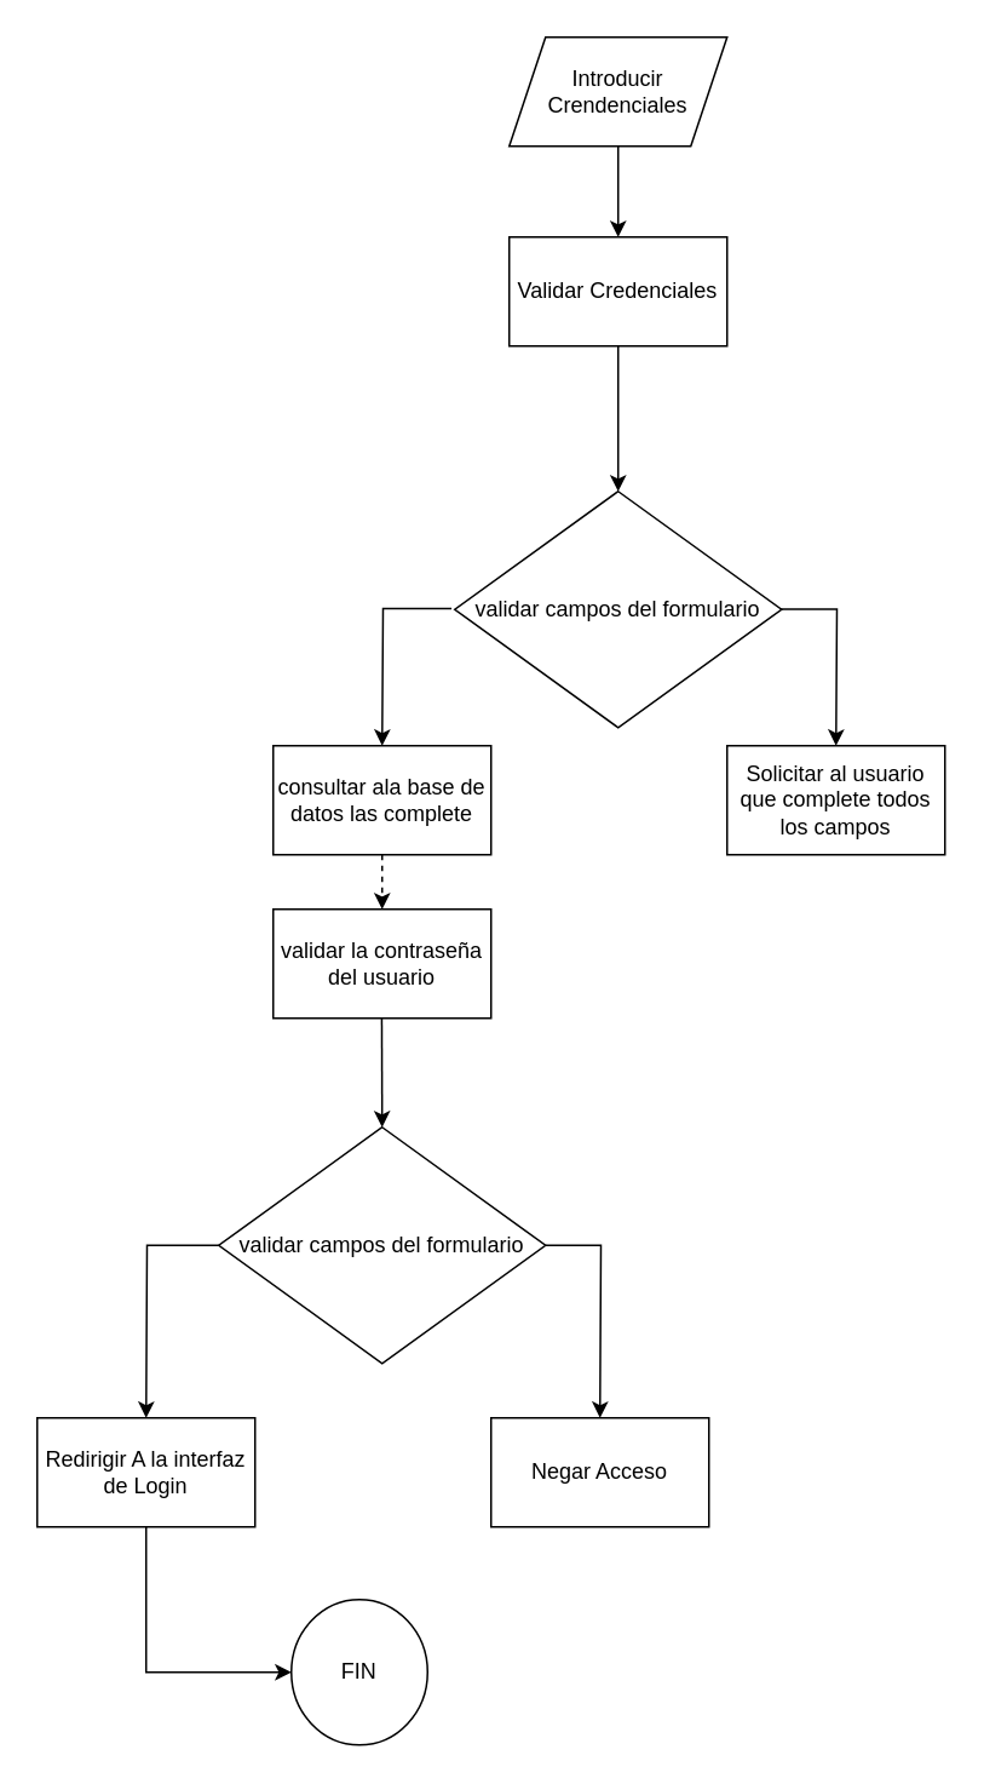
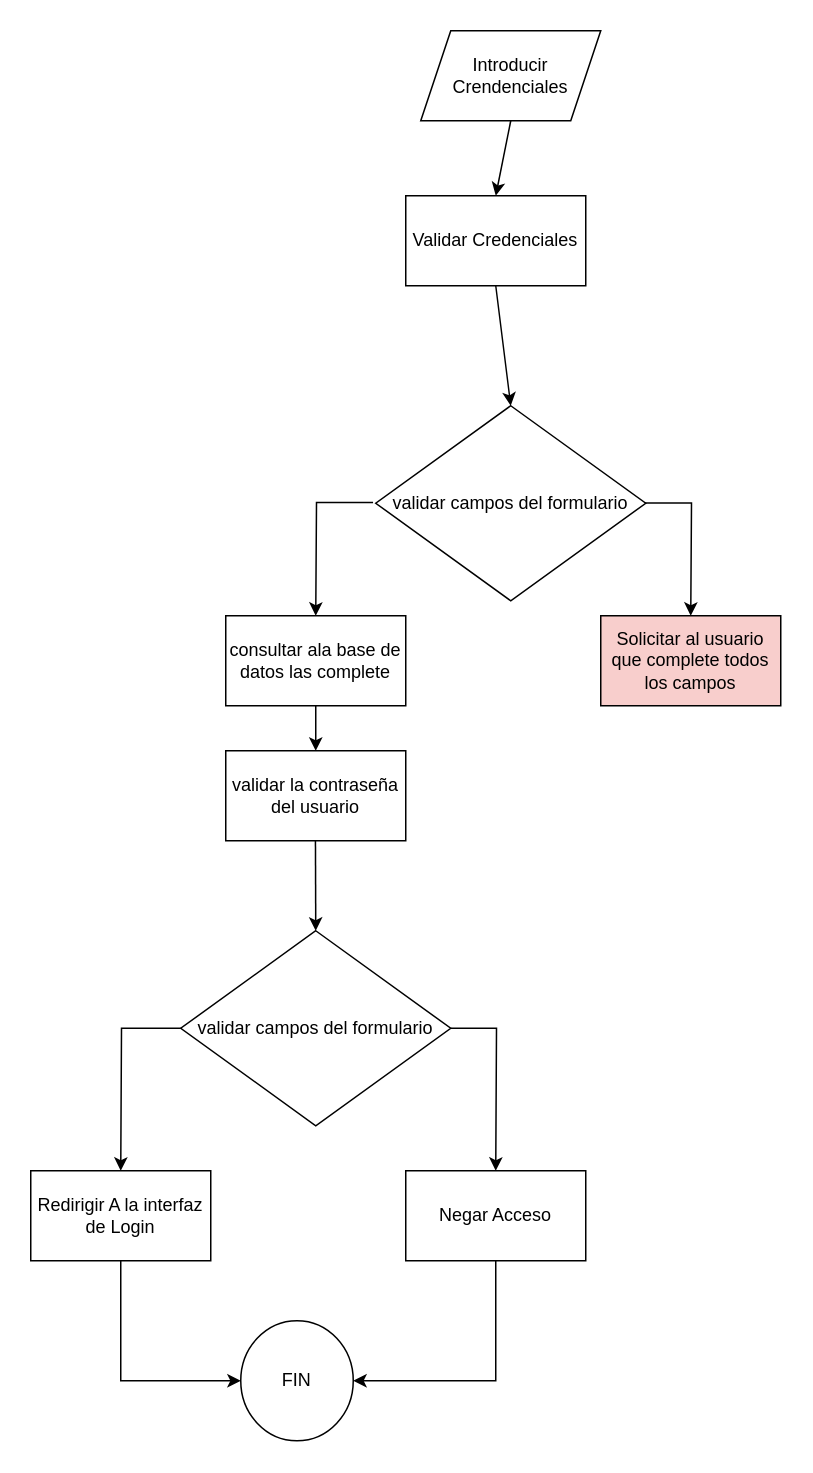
- <mxCell id="4" value="Validar Credenciales" style="rounded=0;whiteSpace=wrap;html=1;container=0;" vertex="1" parent="1"><mxGeometry x="280" y="130" width="120" height="60" as="geometry" /></mxCell>
+ <mxCell id="4" value="Validar Credenciales" style="rounded=0;whiteSpace=wrap;html=1;container=0;" vertex="1" parent="1"><mxGeometry x="270" y="130" width="120" height="60" as="geometry" /></mxCell>
- <mxCell id="10" value="Solicitar al usuario que complete todos los campos" style="rounded=0;whiteSpace=wrap;html=1;" vertex="1" parent="1"><mxGeometry x="400" y="410" width="120" height="60" as="geometry" /></mxCell>
+ <mxCell id="10" value="Solicitar al usuario que complete todos los campos" style="rounded=0;whiteSpace=wrap;html=1;fillColor=#f8cecc;" vertex="1" parent="1"><mxGeometry x="400" y="410" width="120" height="60" as="geometry" /></mxCell>
- <mxCell id="12" value="" style="endArrow=classic;html=1;rounded=0;exitX=0.5;exitY=1;exitDx=0;exitDy=0;dashed=1;" edge="1" parent="1" source="9" target="11"><mxGeometry width="50" height="50" relative="1" as="geometry"><mxPoint x="-40" y="510" as="sourcePoint" /><mxPoint x="10" y="460" as="targetPoint" /></mxGeometry></mxCell>
+ <mxCell id="12" value="" style="endArrow=classic;html=1;rounded=0;exitX=0.5;exitY=1;exitDx=0;exitDy=0;" edge="1" parent="1" source="9" target="11"><mxGeometry width="50" height="50" relative="1" as="geometry"><mxPoint x="-40" y="510" as="sourcePoint" /><mxPoint x="10" y="460" as="targetPoint" /></mxGeometry></mxCell>
+ <mxCell id="21" value="" style="endArrow=classic;html=1;rounded=0;edgeStyle=orthogonalEdgeStyle;exitX=0.5;exitY=1;exitDx=0;exitDy=0;entryX=1;entryY=0.5;entryDx=0;entryDy=0;" edge="1" parent="1" source="18" target="19"><mxGeometry width="50" height="50" relative="1" as="geometry"><mxPoint x="340" y="880" as="sourcePoint" /><mxPoint x="370" y="975" as="targetPoint" /></mxGeometry></mxCell>
